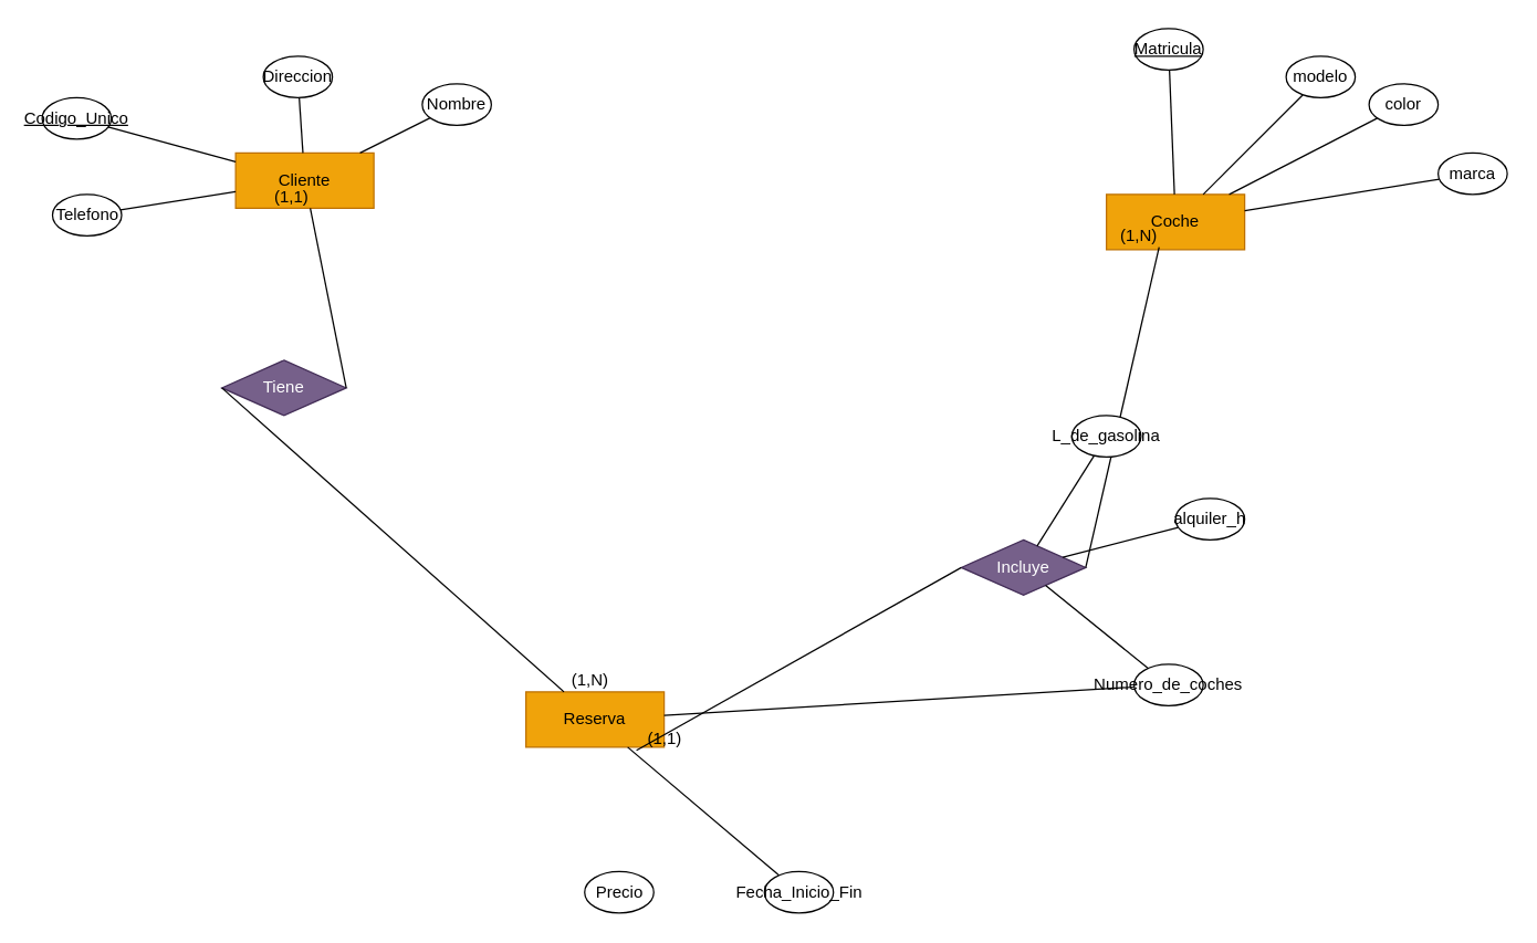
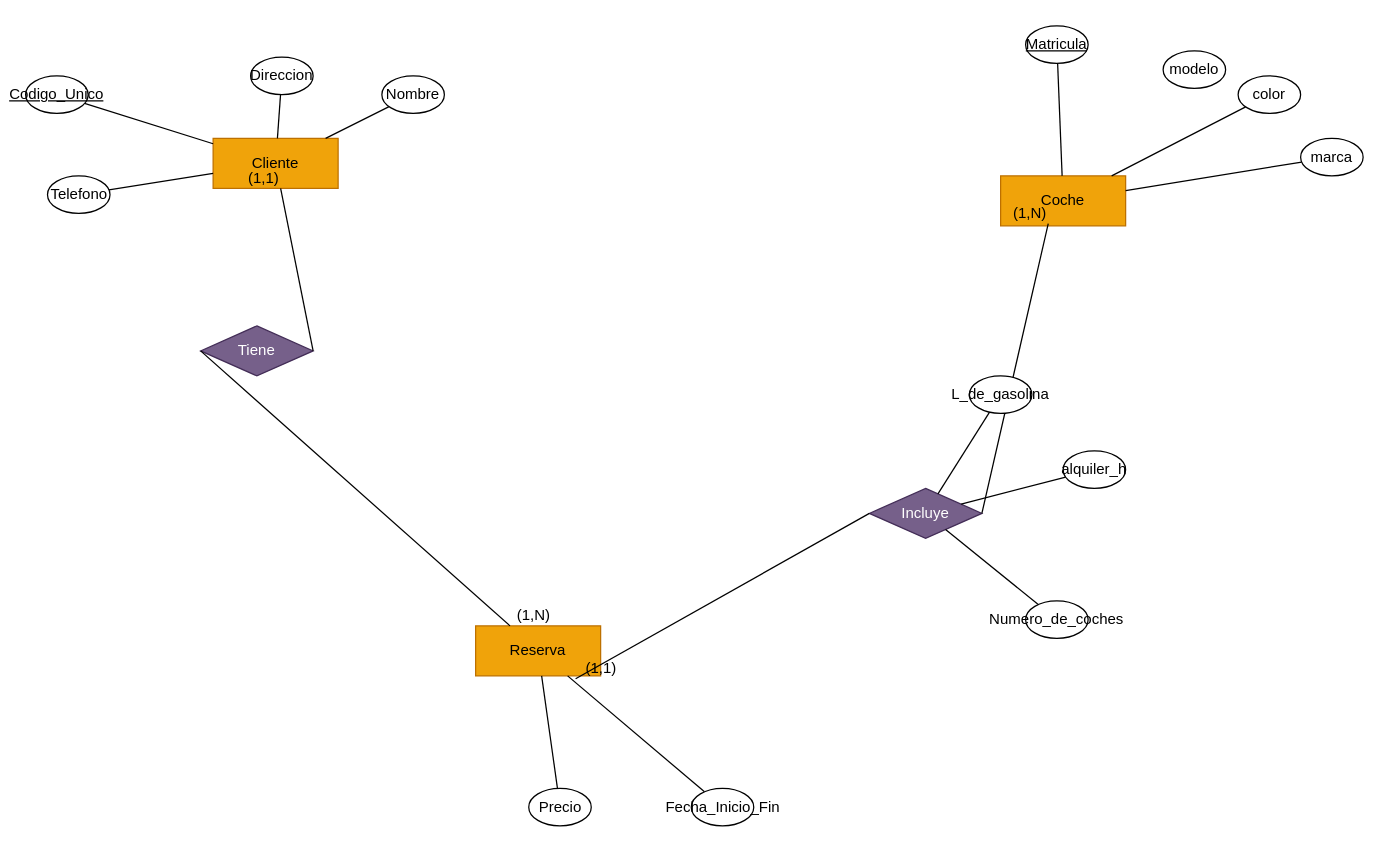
- <mxCell id="15" value="Direccion" style="ellipse;whiteSpace=wrap;html=1;align=center;" parent="1" vertex="1"><mxGeometry x="190" y="40" width="50" height="30" as="geometry" /></mxCell>
+ <mxCell id="15" value="Direccion" style="ellipse;whiteSpace=wrap;html=1;align=center;" parent="1" vertex="1"><mxGeometry x="200" y="45" width="50" height="30" as="geometry" /></mxCell>
- <mxCell id="11" value="&lt;u&gt;Codigo_Unico&lt;/u&gt;" style="ellipse;whiteSpace=wrap;html=1;align=center;" parent="1" vertex="1"><mxGeometry x="30" y="70" width="50" height="30" as="geometry" /></mxCell>
+ <mxCell id="11" value="&lt;u&gt;Codigo_Unico&lt;/u&gt;" style="ellipse;whiteSpace=wrap;html=1;align=center;" parent="1" vertex="1"><mxGeometry x="20" y="60" width="50" height="30" as="geometry" /></mxCell>
- <mxCell id="24" value="" style="endArrow=none;html=1;rounded=0;" parent="1" source="3" target="25" edge="1"><mxGeometry relative="1" as="geometry"><mxPoint x="560" y="35" as="sourcePoint" /><mxPoint x="620" y="35" as="targetPoint" /></mxGeometry></mxCell>
- <mxCell id="20" value="" style="endArrow=none;html=1;rounded=0;" parent="1" source="4" target="38" edge="1"><mxGeometry relative="1" as="geometry"><mxPoint x="442.5" y="470" as="sourcePoint" /><mxPoint x="502.5" y="355" as="targetPoint" /></mxGeometry></mxCell>
+ <mxCell id="20" value="" style="endArrow=none;html=1;rounded=0;" parent="1" source="4" target="21" edge="1"><mxGeometry relative="1" as="geometry"><mxPoint x="442.5" y="470" as="sourcePoint" /><mxPoint x="502.5" y="355" as="targetPoint" /></mxGeometry></mxCell>
